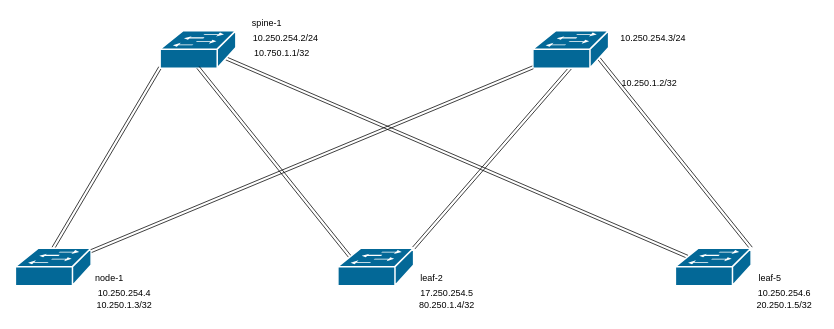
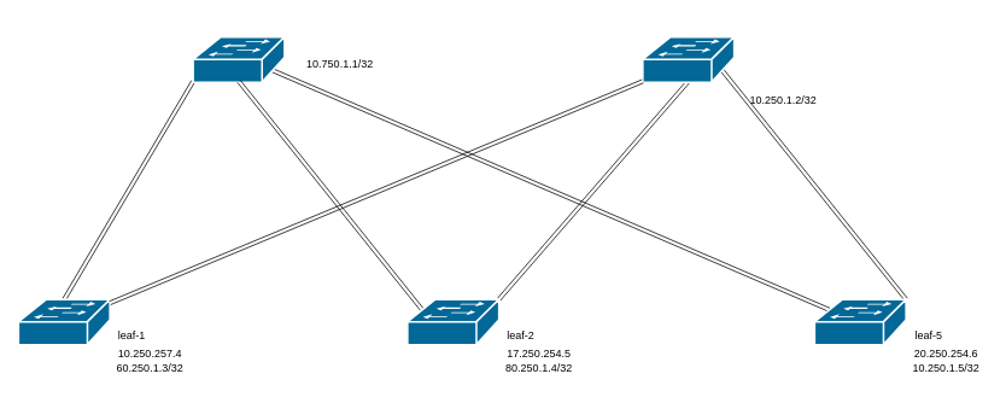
- <mxCell id="13" value="spine-1" style="text;html=1;align=center;verticalAlign=middle;resizable=0;points=[];autosize=1;" vertex="1" parent="1"><mxGeometry x="330" y="20" width="50" height="20" as="geometry" /></mxCell>
- <mxCell id="18" value="10.250.254.2/24" style="text;html=1;align=center;verticalAlign=middle;resizable=0;points=[];autosize=1;" vertex="1" parent="17"><mxGeometry x="330" y="40" width="100" height="20" as="geometry" /></mxCell>
- <mxCell id="19" value="10.250.254.3/24" style="text;html=1;align=center;verticalAlign=middle;resizable=0;points=[];autosize=1;" vertex="1" parent="17"><mxGeometry x="820" y="40" width="100" height="20" as="geometry" /></mxCell>
- <mxCell id="14" value="node-1" style="text;html=1;align=center;verticalAlign=middle;resizable=0;points=[];autosize=1;" vertex="1" parent="1"><mxGeometry x="120" y="360" width="50" height="20" as="geometry" /></mxCell>
+ <mxCell id="14" value="leaf-1" style="text;html=1;align=center;verticalAlign=middle;resizable=0;points=[];autosize=1;" vertex="1" parent="1"><mxGeometry x="120" y="360" width="50" height="20" as="geometry" /></mxCell>
- <mxCell id="20" value="10.250.254.4" style="text;html=1;align=center;verticalAlign=middle;resizable=0;points=[];autosize=1;" vertex="1" parent="17"><mxGeometry x="120" y="380" width="90" height="20" as="geometry" /></mxCell>
+ <mxCell id="20" value="10.250.257.4" style="text;html=1;align=center;verticalAlign=middle;resizable=0;points=[];autosize=1;" vertex="1" parent="17"><mxGeometry x="120" y="380" width="90" height="20" as="geometry" /></mxCell>
- <mxCell id="22" value="10.250.254.6" style="text;html=1;align=center;verticalAlign=middle;resizable=0;points=[];autosize=1;" vertex="1" parent="17"><mxGeometry x="1000" y="380" width="90" height="20" as="geometry" /></mxCell>
+ <mxCell id="22" value="20.250.254.6" style="text;html=1;align=center;verticalAlign=middle;resizable=0;points=[];autosize=1;" vertex="1" parent="17"><mxGeometry x="1000" y="380" width="90" height="20" as="geometry" /></mxCell>
- <mxCell id="26" value="10.250.1.3/32" style="text;html=1;align=center;verticalAlign=middle;resizable=0;points=[];autosize=1;" vertex="1" parent="23"><mxGeometry x="120" y="396" width="90" height="20" as="geometry" /></mxCell>
+ <mxCell id="26" value="60.250.1.3/32" style="text;html=1;align=center;verticalAlign=middle;resizable=0;points=[];autosize=1;" vertex="1" parent="23"><mxGeometry x="120" y="396" width="90" height="20" as="geometry" /></mxCell>
- <mxCell id="28" value="20.250.1.5/32" style="text;html=1;align=center;verticalAlign=middle;resizable=0;points=[];autosize=1;" vertex="1" parent="23"><mxGeometry x="1000" y="396" width="90" height="20" as="geometry" /></mxCell>
+ <mxCell id="28" value="10.250.1.5/32" style="text;html=1;align=center;verticalAlign=middle;resizable=0;points=[];autosize=1;" vertex="1" parent="23"><mxGeometry x="1000" y="396" width="90" height="20" as="geometry" /></mxCell>
